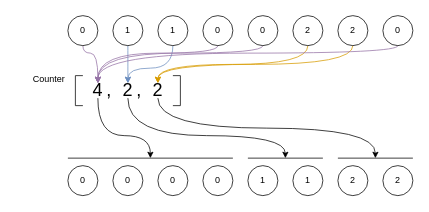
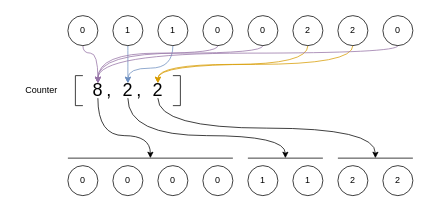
- <mxCell id="2" value="Counter" style="text;html=1;strokeColor=none;fillColor=none;align=center;verticalAlign=middle;whiteSpace=wrap;rounded=0;" vertex="1" parent="1"><mxGeometry x="30" y="95" width="70" height="20" as="geometry" /></mxCell>
+ <mxCell id="2" value="Counter" style="text;html=1;strokeColor=none;fillColor=none;align=center;verticalAlign=middle;whiteSpace=wrap;rounded=0;" vertex="1" parent="1"><mxGeometry y="110" width="70" height="20" as="geometry" x="20" /></mxCell>
- <mxCell id="21" value="4" style="text;html=1;strokeColor=none;fillColor=none;align=center;verticalAlign=middle;whiteSpace=wrap;rounded=0;fontSize=24;" vertex="1" parent="1"><mxGeometry x="120" y="110" width="20" height="20" as="geometry" /></mxCell>
+ <mxCell id="21" value="8" style="text;html=1;strokeColor=none;fillColor=none;align=center;verticalAlign=middle;whiteSpace=wrap;rounded=0;fontSize=24;" vertex="1" parent="1"><mxGeometry x="120" y="110" width="20" height="20" as="geometry" /></mxCell>
